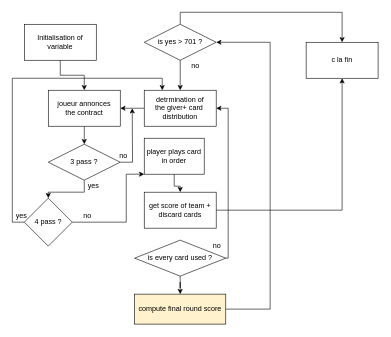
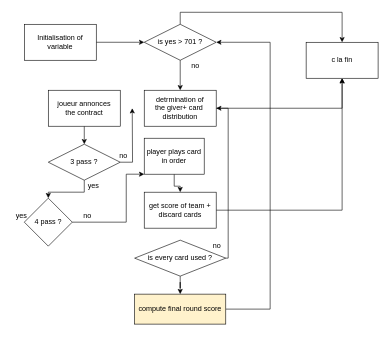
- <mxCell id="2" value="" style="edgeStyle=orthogonalEdgeStyle;rounded=0;orthogonalLoop=1;jettySize=auto;html=1;" edge="1" parent="1" source="3" target="10"><mxGeometry relative="1" as="geometry" /></mxCell>
+ <mxCell id="2" value="" style="edgeStyle=orthogonalEdgeStyle;rounded=0;orthogonalLoop=1;jettySize=auto;html=1;" edge="1" parent="1" source="3" target="6"><mxGeometry relative="1" as="geometry" /></mxCell>
- <mxCell id="26" style="edgeStyle=orthogonalEdgeStyle;rounded=0;orthogonalLoop=1;jettySize=auto;html=1;exitX=0;exitY=0.5;exitDx=0;exitDy=0;entryX=0.25;entryY=0;entryDx=0;entryDy=0;" edge="1" parent="1" source="28" target="8"><mxGeometry relative="1" as="geometry" /></mxCell>
- <mxCell id="7" value="" style="edgeStyle=orthogonalEdgeStyle;rounded=0;orthogonalLoop=1;jettySize=auto;html=1;" edge="1" parent="1" source="8" target="10"><mxGeometry relative="1" as="geometry" /></mxCell>
+ <mxCell id="7" value="" style="edgeStyle=orthogonalEdgeStyle;rounded=0;orthogonalLoop=1;jettySize=auto;html=1;" edge="1" parent="1" source="8" target="32"><mxGeometry relative="1" as="geometry" /></mxCell>
